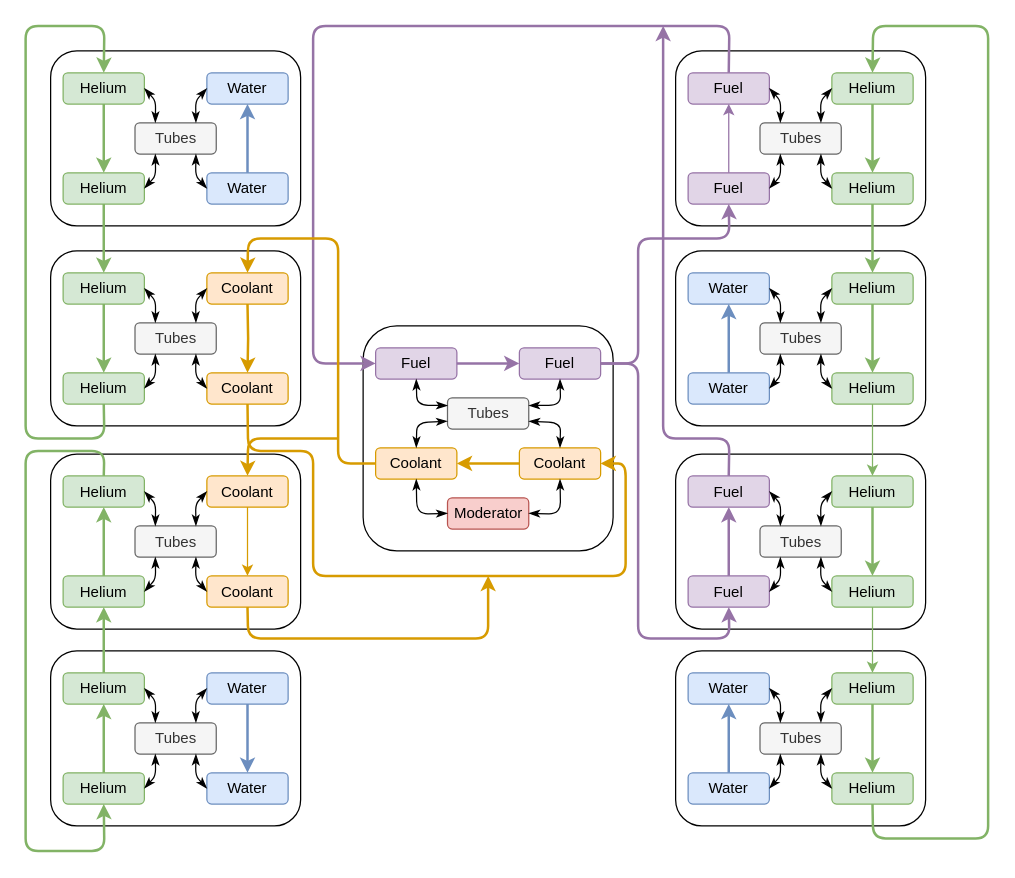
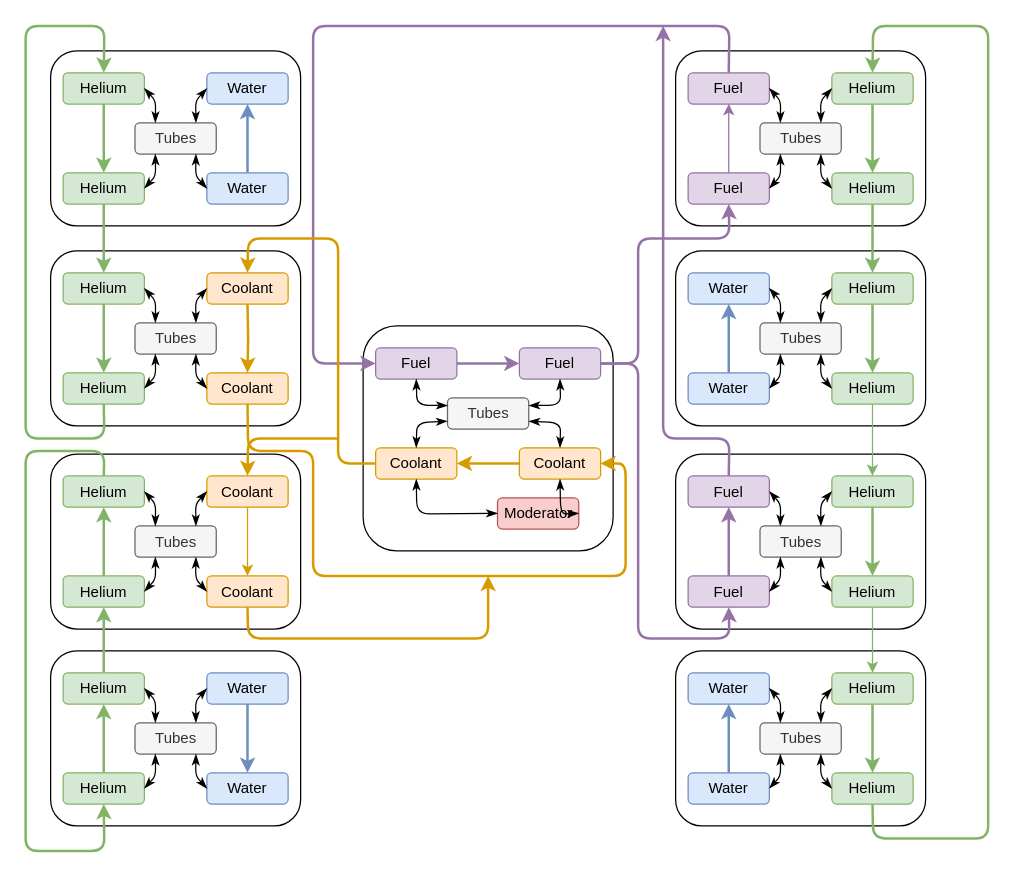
- <mxCell id="3" value="Moderator" style="rounded=1;whiteSpace=wrap;html=1;fillColor=#f8cecc;strokeColor=#b85450;" vertex="1" parent="1"><mxGeometry x="357.5" y="397.5" width="65" height="25" as="geometry" /></mxCell>
+ <mxCell id="3" value="Moderator" style="rounded=1;whiteSpace=wrap;html=1;fillColor=#f8cecc;strokeColor=#b85450;" vertex="1" parent="1"><mxGeometry x="397.5" y="397.5" width="65" height="25" as="geometry" /></mxCell>
